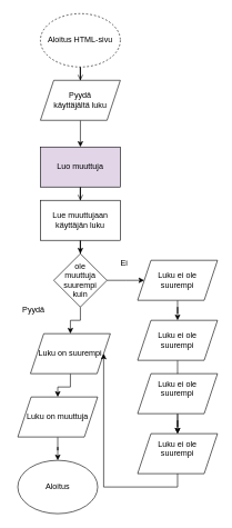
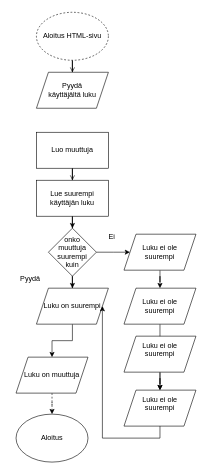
- <mxCell id="4" value="" style="edgeStyle=orthogonalEdgeStyle;rounded=0;orthogonalLoop=1;jettySize=auto;html=1;" edge="1" parent="1" source="5" target="7"><mxGeometry relative="1" as="geometry" /></mxCell>
- <mxCell id="7" value="Luo muuttuja" style="rounded=0;whiteSpace=wrap;html=1;fillColor=#e1d5e7;" vertex="1" parent="1"><mxGeometry x="60" y="220" width="120" height="60" as="geometry" /></mxCell>
+ <mxCell id="7" value="Luo muuttuja" style="rounded=0;whiteSpace=wrap;html=1;" vertex="1" parent="1"><mxGeometry x="60" y="220" width="120" height="60" as="geometry" /></mxCell>
- <mxCell id="9" value="Lue muuttujaan&#10;käyttäjän luku" style="rounded=0;whiteSpace=wrap;html=1;" vertex="1" parent="1"><mxGeometry x="60" y="300" width="120" height="60" as="geometry" /></mxCell>
+ <mxCell id="9" value="Lue suurempi&#10;käyttäjän luku" style="rounded=0;whiteSpace=wrap;html=1;" vertex="1" parent="1"><mxGeometry x="60" y="300" width="120" height="60" as="geometry" /></mxCell>
- <mxCell id="12" value="ole&lt;br&gt;&lt;div&gt;muuttuja&lt;/div&gt;&lt;div&gt;suurempi&lt;/div&gt;&lt;div&gt;kuin&lt;br&gt;&lt;/div&gt;" style="rhombus;whiteSpace=wrap;html=1;" vertex="1" parent="1"><mxGeometry x="80" y="380" width="80" height="80" as="geometry" /></mxCell>
+ <mxCell id="12" value="onko&lt;br&gt;&lt;div&gt;muuttuja&lt;/div&gt;&lt;div&gt;suurempi&lt;/div&gt;&lt;div&gt;kuin&lt;br&gt;&lt;/div&gt;" style="rhombus;whiteSpace=wrap;html=1;" vertex="1" parent="1"><mxGeometry x="80" y="380" width="80" height="80" as="geometry" /></mxCell>
- <mxCell id="17" value="Luku on suurempi" style="shape=parallelogram;perimeter=parallelogramPerimeter;whiteSpace=wrap;html=1;fixedSize=1;" vertex="1" parent="1"><mxGeometry x="45" y="500" width="120" height="60" as="geometry" /></mxCell>
+ <mxCell id="17" value="Luku on suurempi" style="shape=parallelogram;perimeter=parallelogramPerimeter;whiteSpace=wrap;html=1;fixedSize=1;" vertex="1" parent="1"><mxGeometry x="60" y="480" width="120" height="60" as="geometry" /></mxCell>
- <mxCell id="14" value="" style="edgeStyle=orthogonalEdgeStyle;rounded=0;orthogonalLoop=1;jettySize=auto;html=1;" edge="1" parent="1" source="15" target="13"><mxGeometry relative="1" as="geometry" /></mxCell>
+ <mxCell id="14" value="" style="edgeStyle=orthogonalEdgeStyle;rounded=0;orthogonalLoop=1;jettySize=auto;html=1;dashed=1;" edge="1" parent="1" source="15" target="13"><mxGeometry relative="1" as="geometry" /></mxCell>
